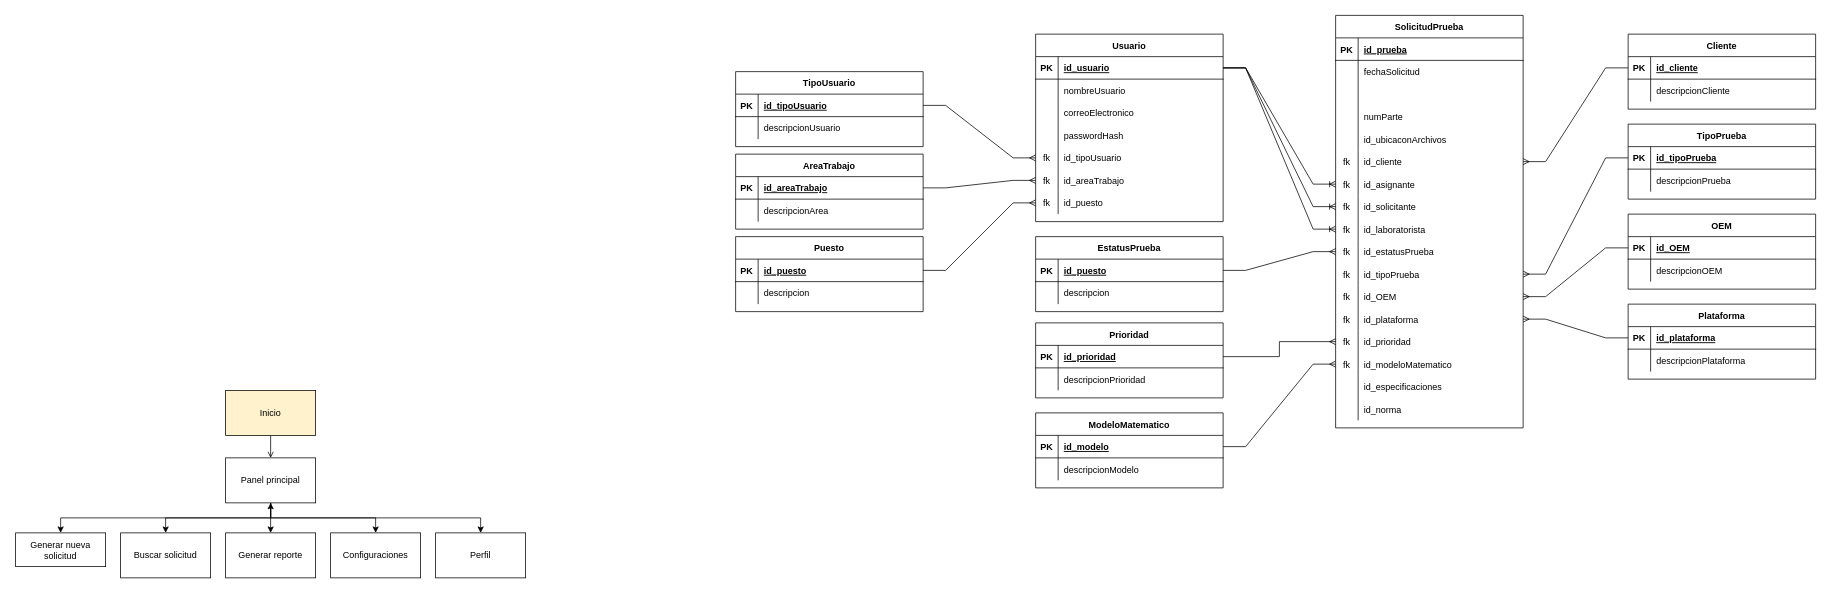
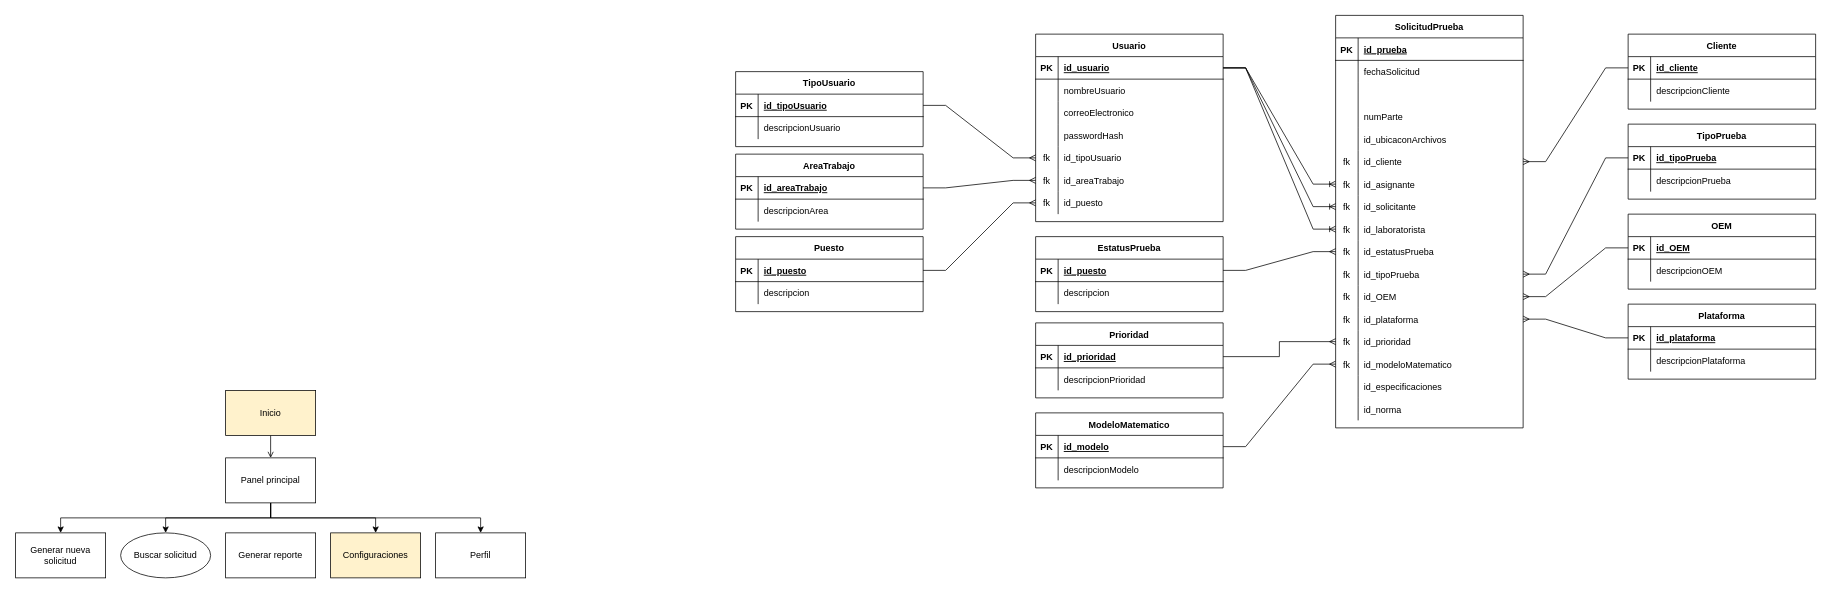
- <mxCell id="12" value="" style="endArrow=classic;startArrow=classic;html=1;rounded=0;entryX=0.5;entryY=0;entryDx=0;entryDy=0;exitX=0.5;exitY=1;exitDx=0;exitDy=0;" parent="1" source="8" target="11" edge="1"><mxGeometry width="50" height="50" relative="1" as="geometry"><mxPoint x="240" y="670" as="sourcePoint" /><mxPoint x="315" y="660" as="targetPoint" /></mxGeometry></mxCell>
- <mxCell id="9" value="Generar nueva solicitud" style="rounded=0;whiteSpace=wrap;html=1;" parent="1" vertex="1"><mxGeometry x="20" y="710" width="120" height="45" as="geometry" /></mxCell>
+ <mxCell id="9" value="Generar nueva solicitud" style="rounded=0;whiteSpace=wrap;html=1;" parent="1" vertex="1"><mxGeometry x="20" y="710" width="120" height="60" as="geometry" /></mxCell>
- <mxCell id="10" value="Buscar solicitud" style="rounded=0;whiteSpace=wrap;html=1;" parent="1" vertex="1"><mxGeometry x="160" y="710" width="120" height="60" as="geometry" /></mxCell>
+ <mxCell id="10" value="Buscar solicitud" style="ellipse;whiteSpace=wrap;html=1;" parent="1" vertex="1"><mxGeometry x="160" y="710" width="120" height="60" as="geometry" /></mxCell>
- <mxCell id="13" value="Configuraciones" style="rounded=0;whiteSpace=wrap;html=1;" parent="1" vertex="1"><mxGeometry x="440" y="710" width="120" height="60" as="geometry" /></mxCell>
+ <mxCell id="13" value="Configuraciones" style="rounded=0;whiteSpace=wrap;html=1;fillColor=#fff2cc;" parent="1" vertex="1"><mxGeometry x="440" y="710" width="120" height="60" as="geometry" /></mxCell>
